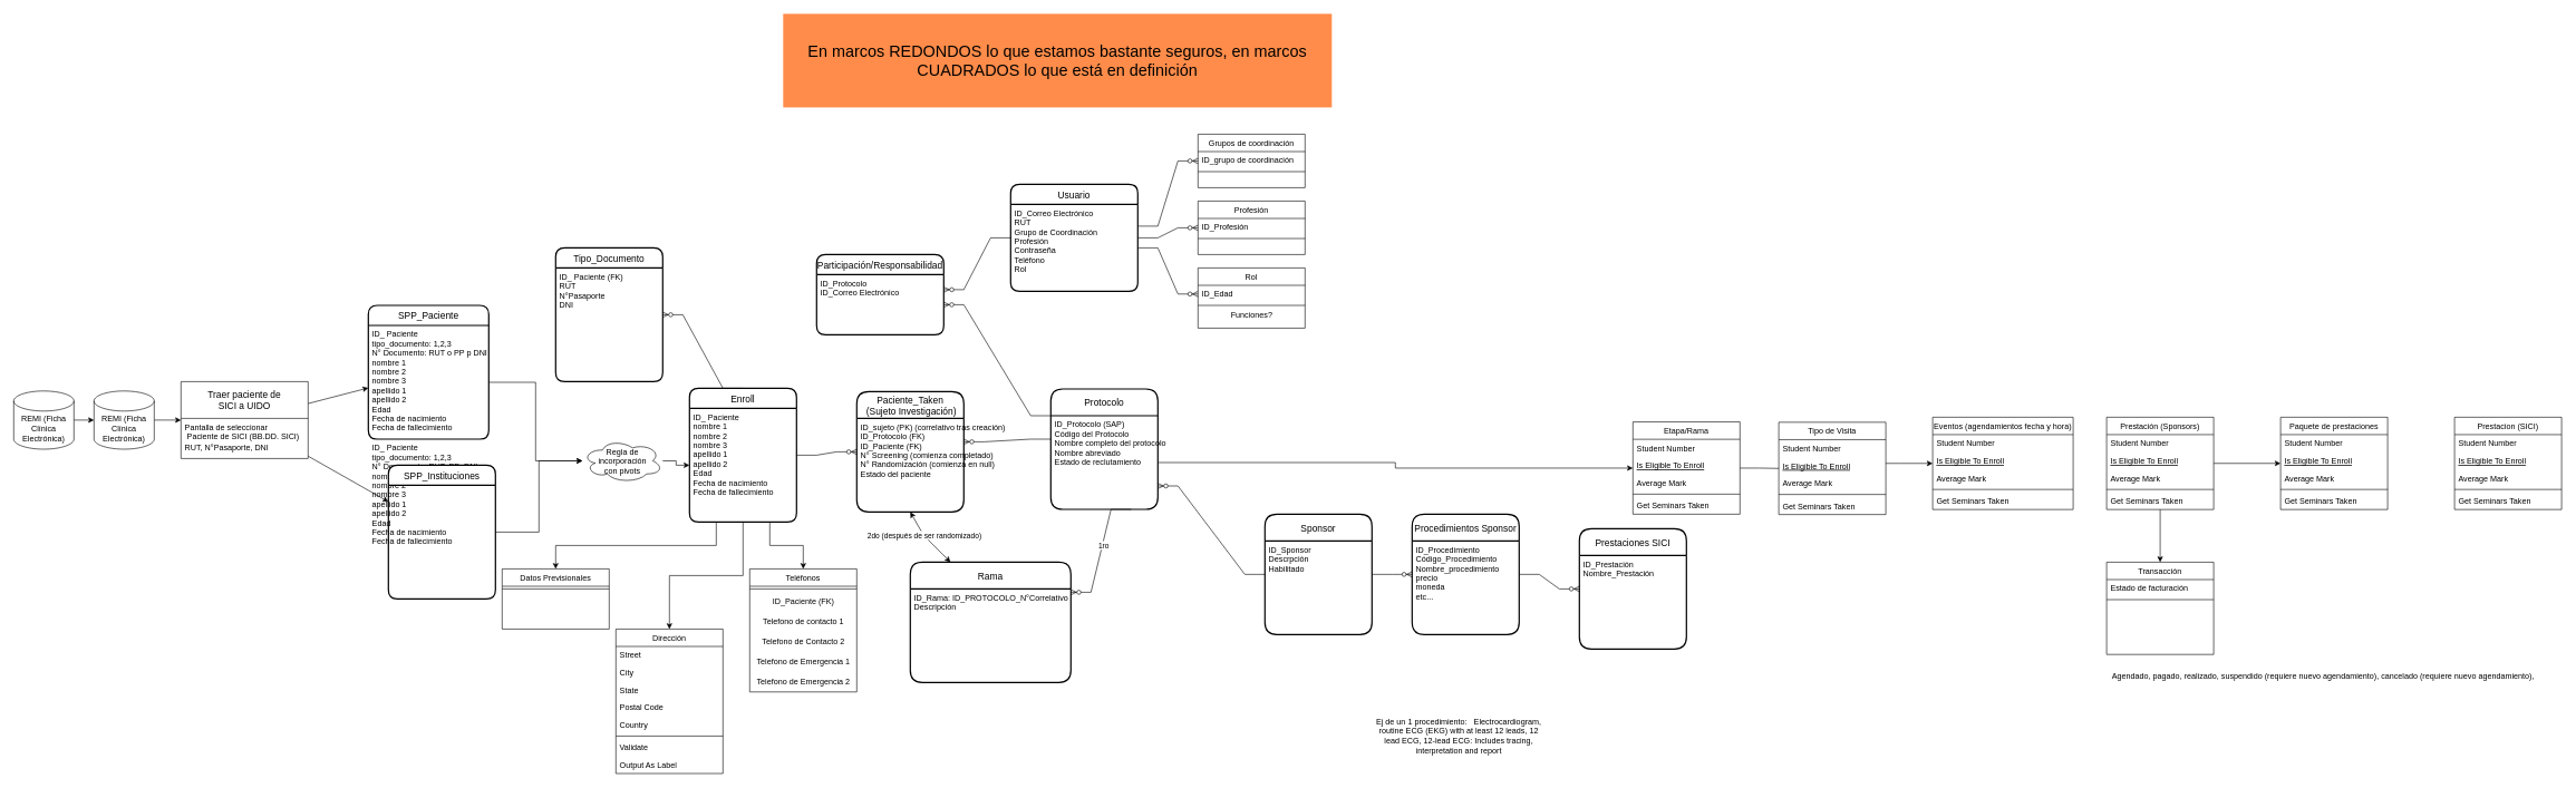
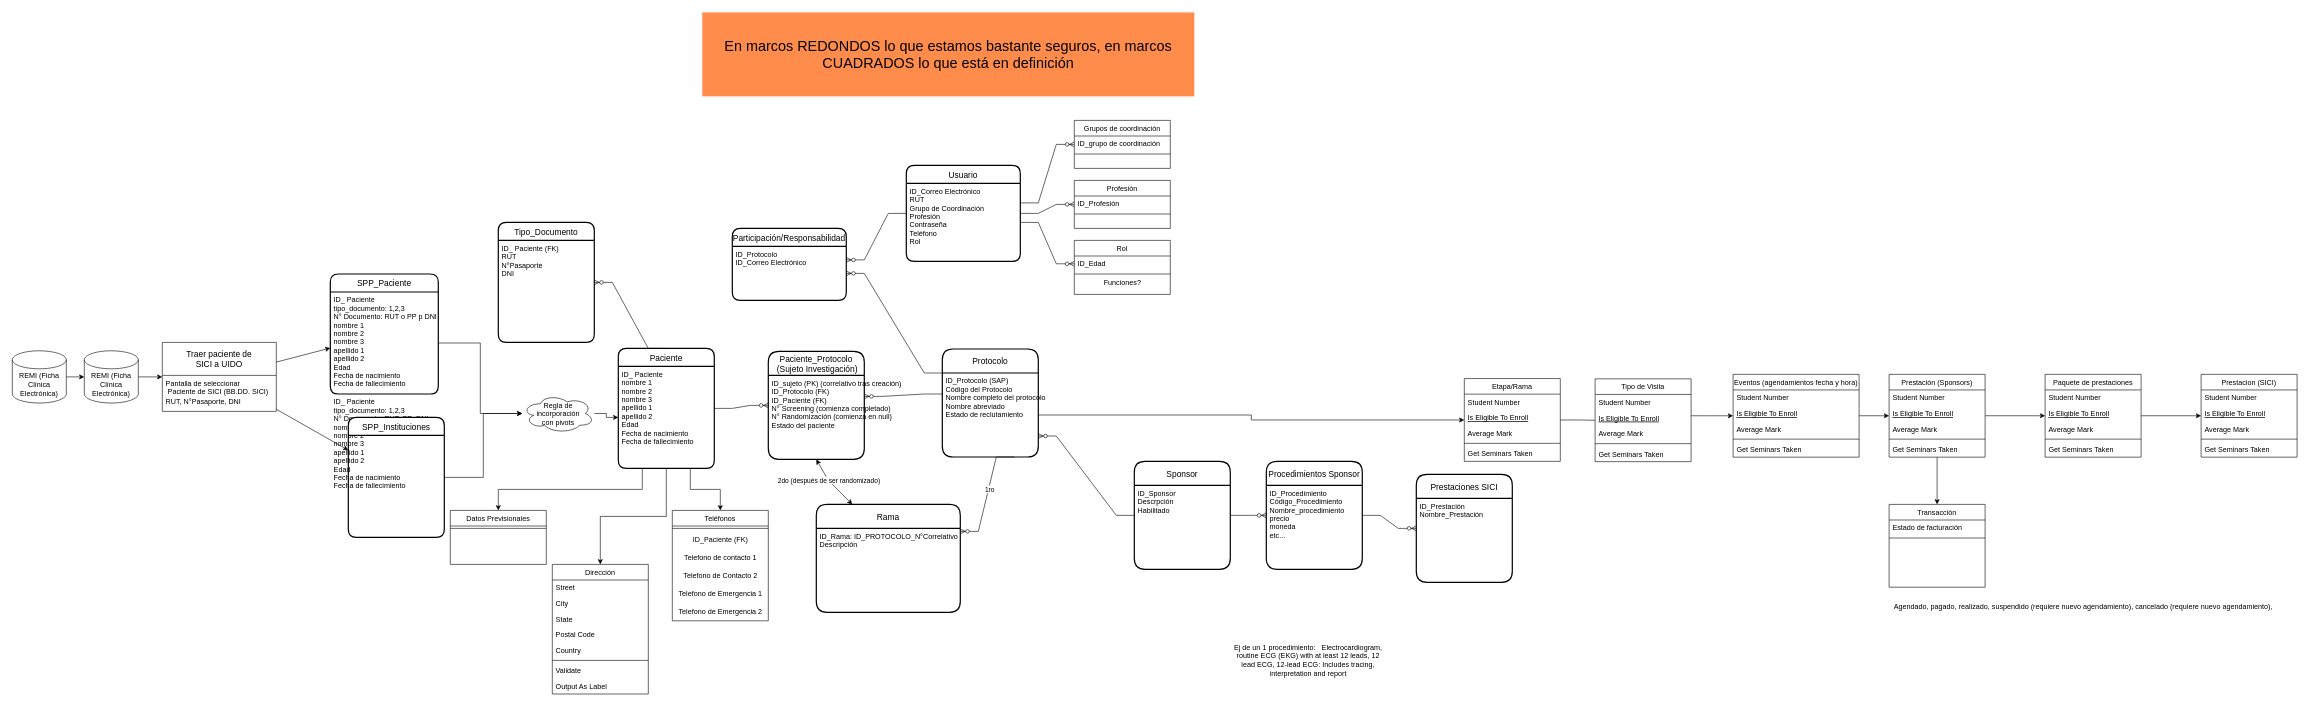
- <mxCell id="73" value="Enroll" style="swimlane;childLayout=stackLayout;horizontal=1;startSize=30;horizontalStack=0;rounded=1;fontSize=14;fontStyle=0;strokeWidth=2;resizeParent=0;resizeLast=1;shadow=0;dashed=0;align=center;" parent="1" vertex="1"><mxGeometry x="1030" y="580" width="160" height="200" as="geometry" /></mxCell>
+ <mxCell id="73" value="Paciente" style="swimlane;childLayout=stackLayout;horizontal=1;startSize=30;horizontalStack=0;rounded=1;fontSize=14;fontStyle=0;strokeWidth=2;resizeParent=0;resizeLast=1;shadow=0;dashed=0;align=center;" parent="1" vertex="1"><mxGeometry x="1030" y="580" width="160" height="200" as="geometry" /></mxCell>
- <mxCell id="83" value="Paciente_Taken&#10; (Sujeto Investigación)" style="swimlane;childLayout=stackLayout;horizontal=1;startSize=40;horizontalStack=0;rounded=1;fontSize=14;fontStyle=0;strokeWidth=2;resizeParent=0;resizeLast=1;shadow=0;dashed=0;align=center;" parent="1" vertex="1"><mxGeometry x="1280" y="585" width="160" height="180" as="geometry" /></mxCell>
+ <mxCell id="83" value="Paciente_Protocolo&#10; (Sujeto Investigación)" style="swimlane;childLayout=stackLayout;horizontal=1;startSize=40;horizontalStack=0;rounded=1;fontSize=14;fontStyle=0;strokeWidth=2;resizeParent=0;resizeLast=1;shadow=0;dashed=0;align=center;" parent="1" vertex="1"><mxGeometry x="1280" y="585" width="160" height="180" as="geometry" /></mxCell>
+ <mxCell id="65" value="" style="edgeStyle=orthogonalEdgeStyle;rounded=0;orthogonalLoop=1;jettySize=auto;html=1;fontSize=24;" parent="1" source="66" target="39" edge="1"><mxGeometry relative="1" as="geometry" /></mxCell>
+ <mxCell id="3" value="" style="edgeStyle=orthogonalEdgeStyle;rounded=0;orthogonalLoop=1;jettySize=auto;html=1;" parent="1" source="4" target="19" edge="1"><mxGeometry relative="1" as="geometry" /></mxCell>
